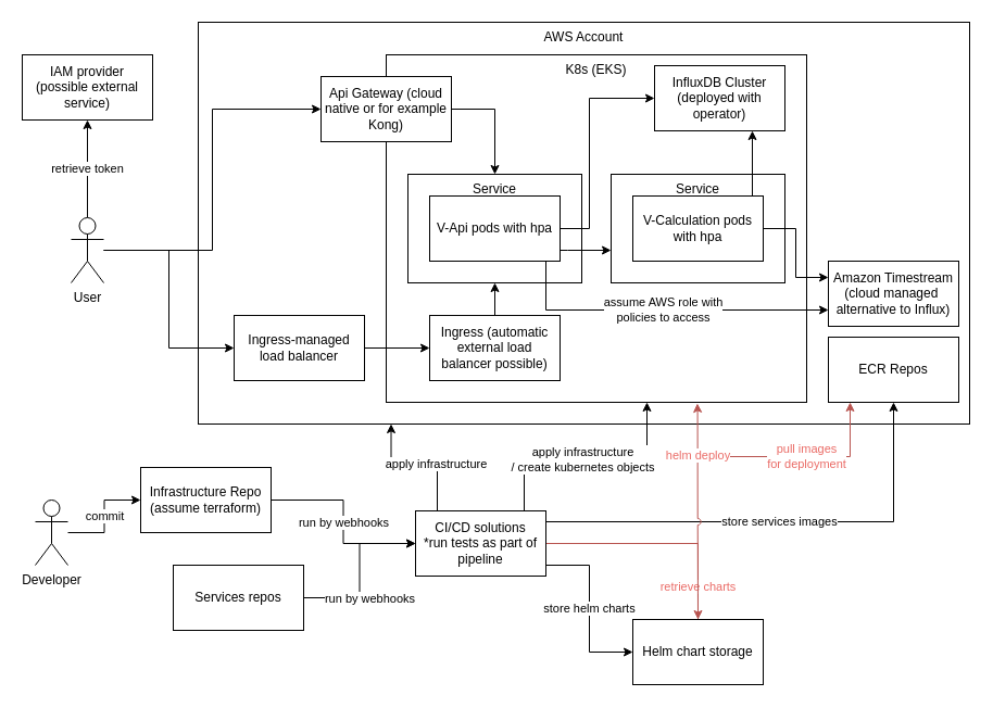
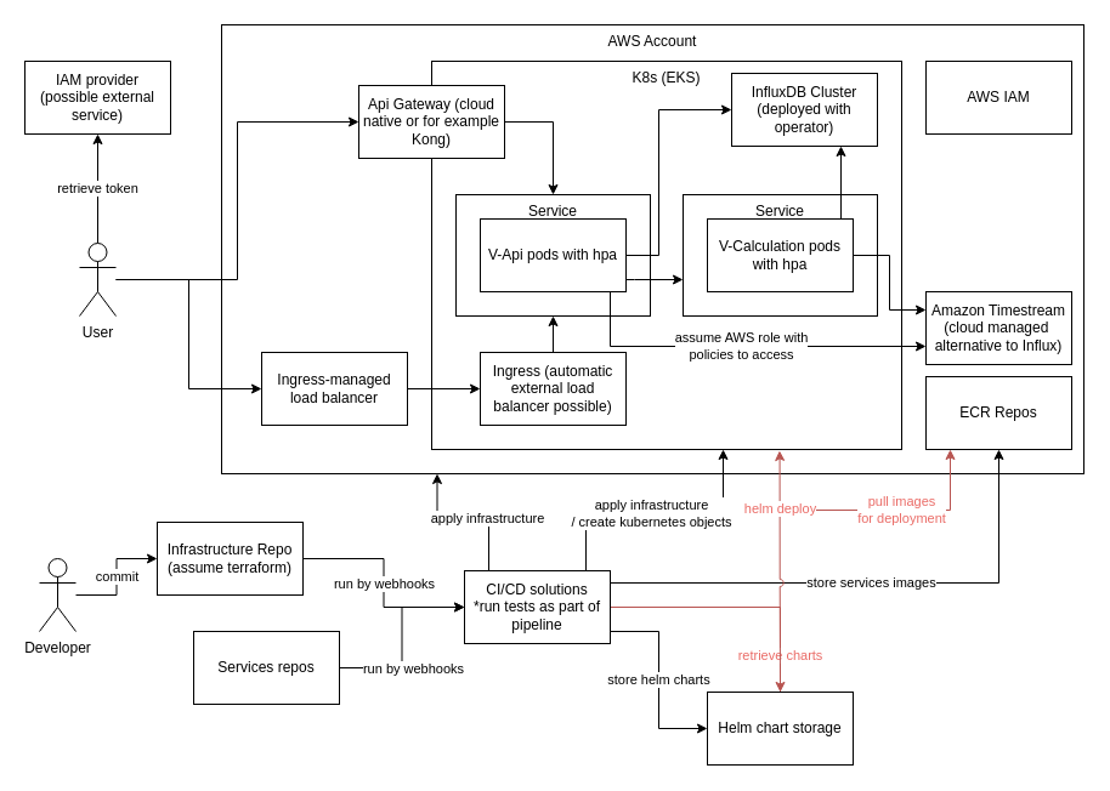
+ <mxCell id="45" value="&lt;font color=&quot;#000000&quot;&gt;AWS IAM&lt;/font&gt;" style="rounded=0;whiteSpace=wrap;html=1;fontColor=#EA6B66;" vertex="1" parent="1"><mxGeometry x="762" y="50" width="120" height="60" as="geometry" /></mxCell>
